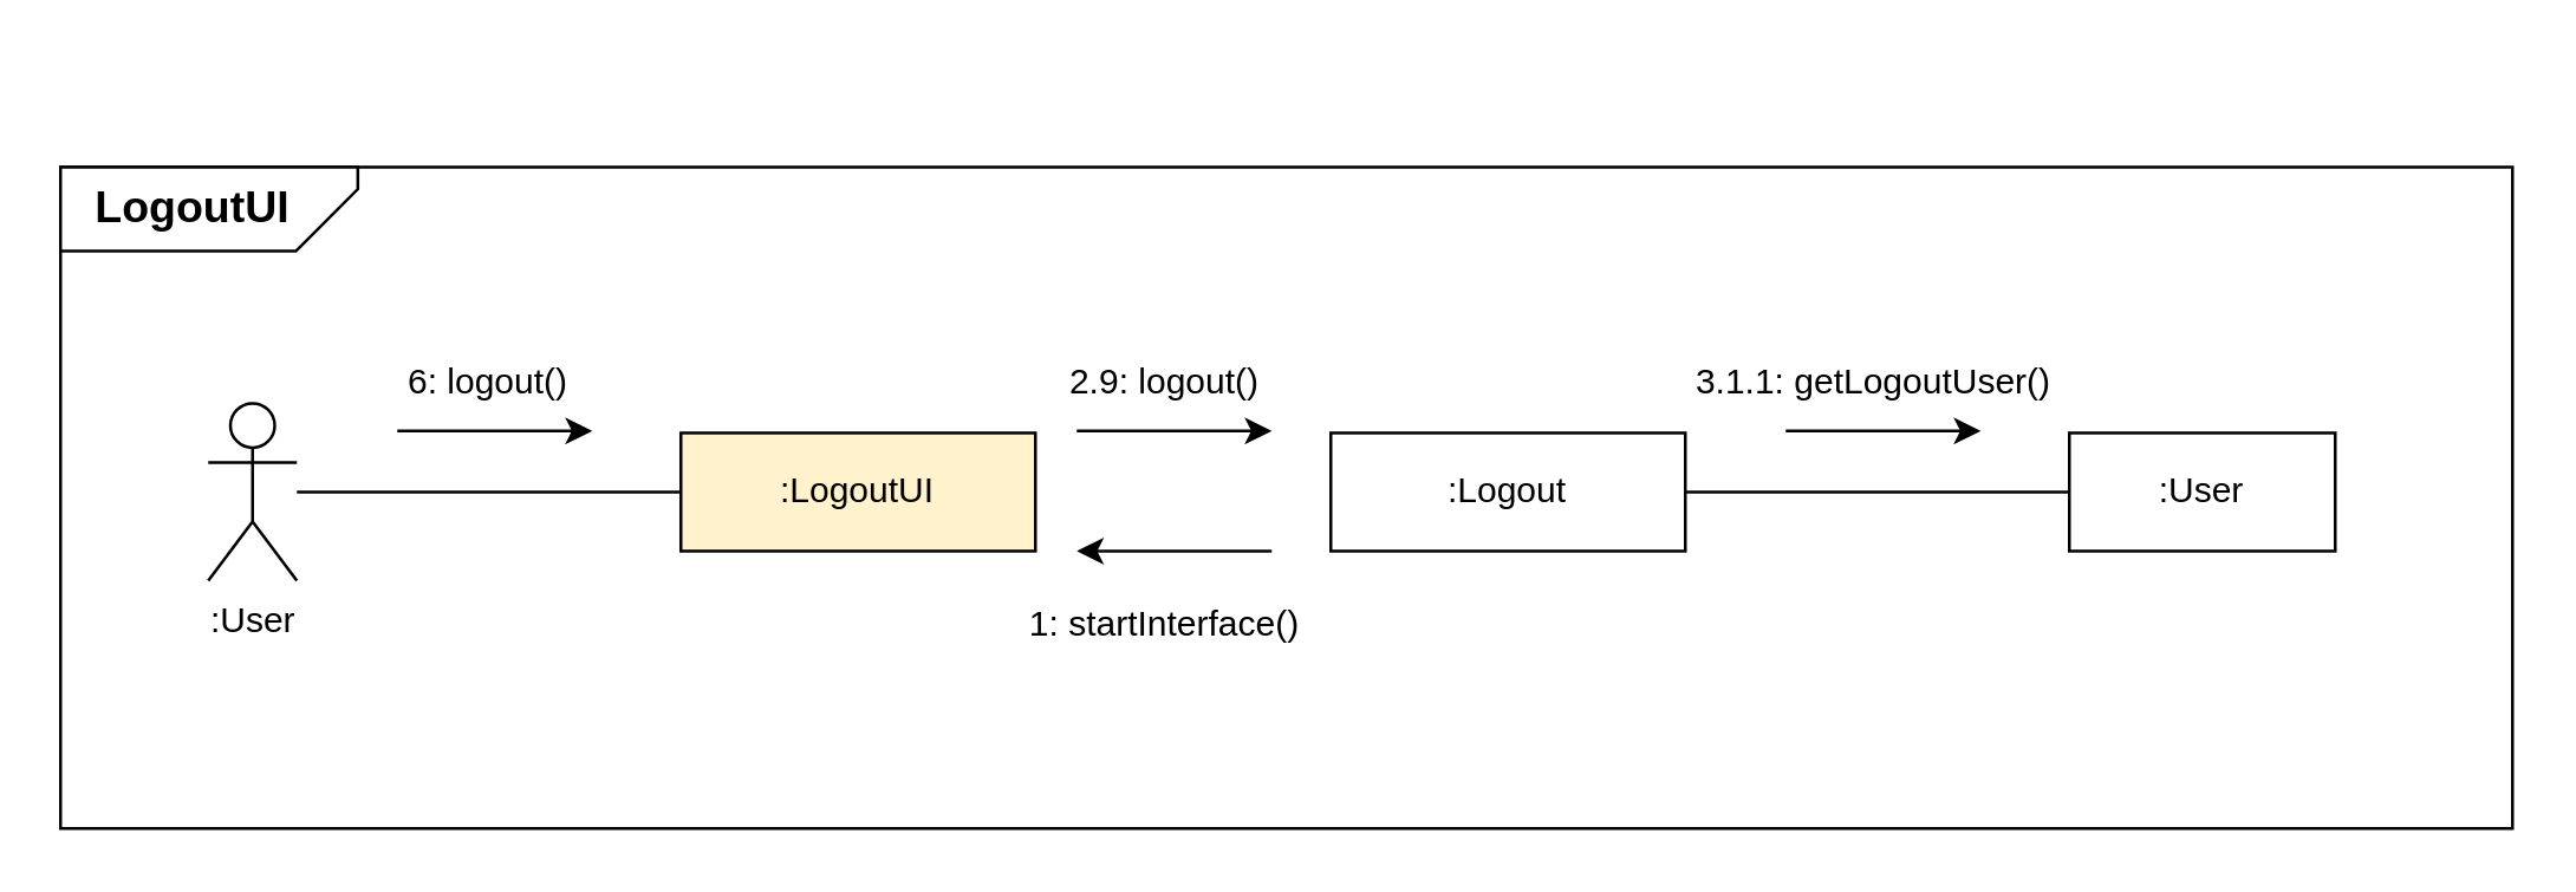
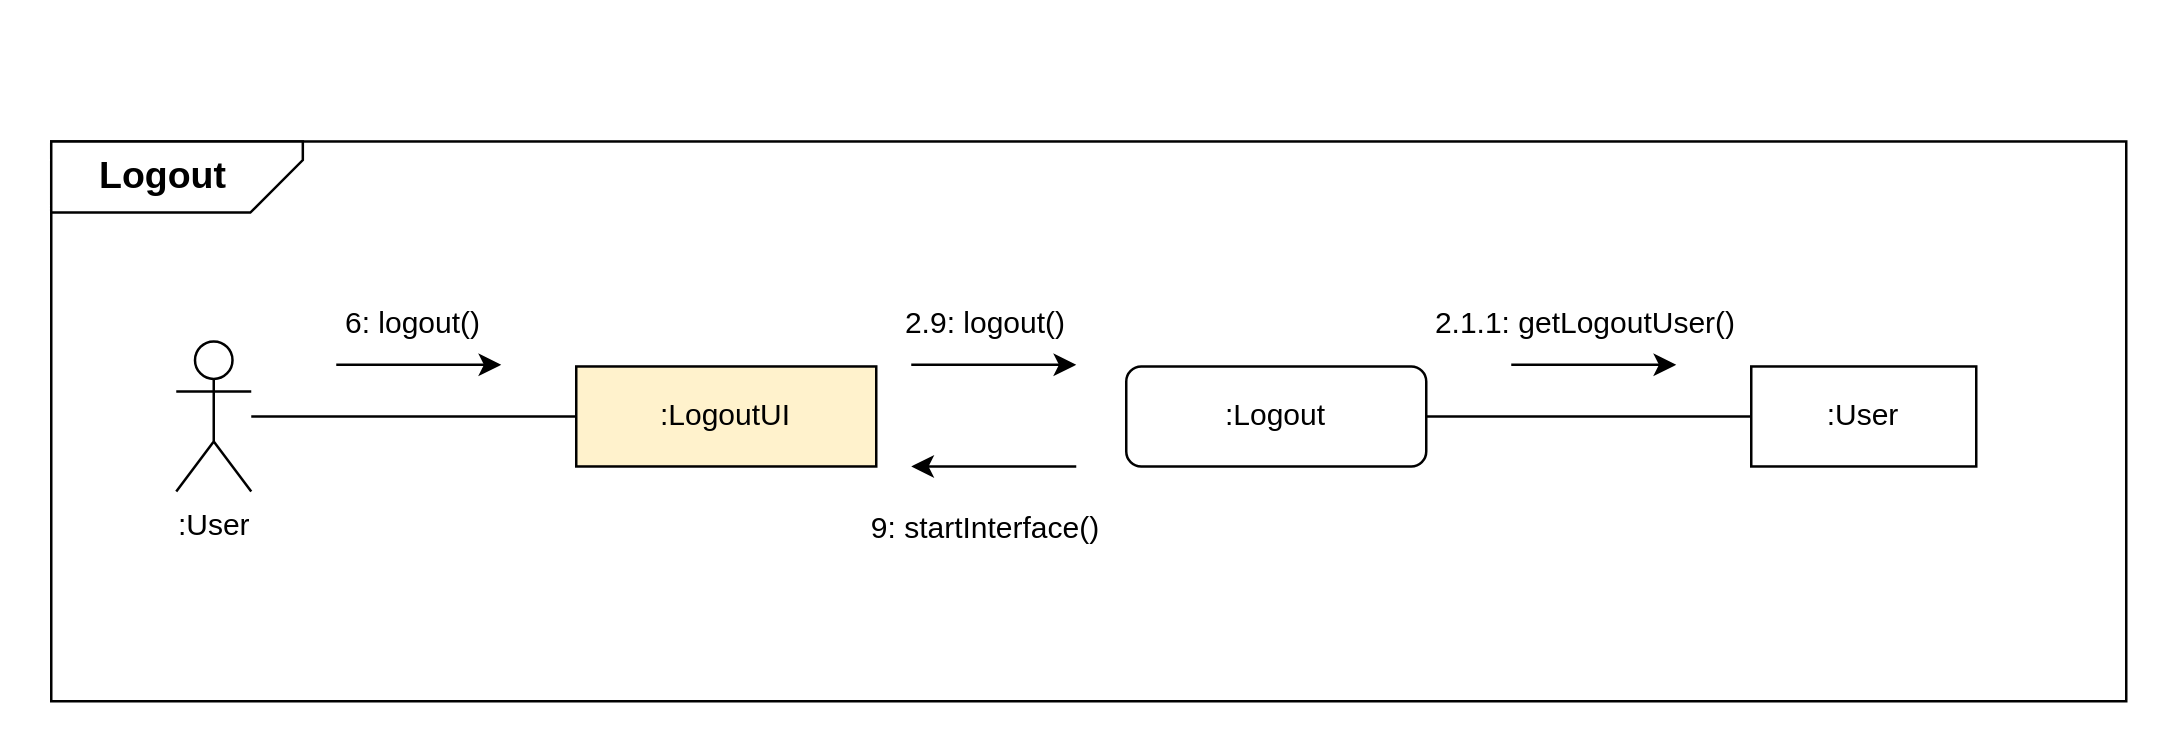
- <mxCell id="12" value="&lt;span style=&quot;font-size: 15px;&quot;&gt;&lt;b&gt;LogoutUI&lt;/b&gt;&lt;/span&gt;" style="text;html=1;align=center;verticalAlign=middle;whiteSpace=wrap;rounded=0;" parent="10" vertex="1"><mxGeometry x="0.005" y="-21.995" width="90" height="30" as="geometry" /></mxCell>
+ <mxCell id="12" value="&lt;span style=&quot;font-size: 15px;&quot;&gt;&lt;b&gt;Logout&lt;/b&gt;&lt;/span&gt;" style="text;html=1;align=center;verticalAlign=middle;whiteSpace=wrap;rounded=0;" parent="10" vertex="1"><mxGeometry x="0.005" y="-21.995" width="90" height="30" as="geometry" /></mxCell>
- <mxCell id="19" value="3.1.1: getLogoutUser()" style="text;html=1;align=center;verticalAlign=middle;whiteSpace=wrap;rounded=0;" parent="1" vertex="1"><mxGeometry x="561" y="114.085" width="146" height="30" as="geometry" /></mxCell>
+ <mxCell id="19" value="2.1.1: getLogoutUser()" style="text;html=1;align=center;verticalAlign=middle;whiteSpace=wrap;rounded=0;" parent="1" vertex="1"><mxGeometry x="561" y="114.085" width="146" height="30" as="geometry" /></mxCell>
- <mxCell id="5" value=":Logout" style="rounded=0;whiteSpace=wrap;html=1;" parent="1" vertex="1"><mxGeometry x="450" y="146.085" width="120" height="40" as="geometry" /></mxCell>
+ <mxCell id="5" value=":Logout" style="whiteSpace=wrap;html=1;rounded=1;" parent="1" vertex="1"><mxGeometry x="450" y="146.085" width="120" height="40" as="geometry" /></mxCell>
- <mxCell id="13" value="1: startInterface()" style="text;html=1;align=center;verticalAlign=middle;whiteSpace=wrap;rounded=0;" parent="1" vertex="1"><mxGeometry x="334" y="196.085" width="120" height="30" as="geometry" /></mxCell>
+ <mxCell id="13" value="9: startInterface()" style="text;html=1;align=center;verticalAlign=middle;whiteSpace=wrap;rounded=0;" parent="1" vertex="1"><mxGeometry x="334" y="196.085" width="120" height="30" as="geometry" /></mxCell>
